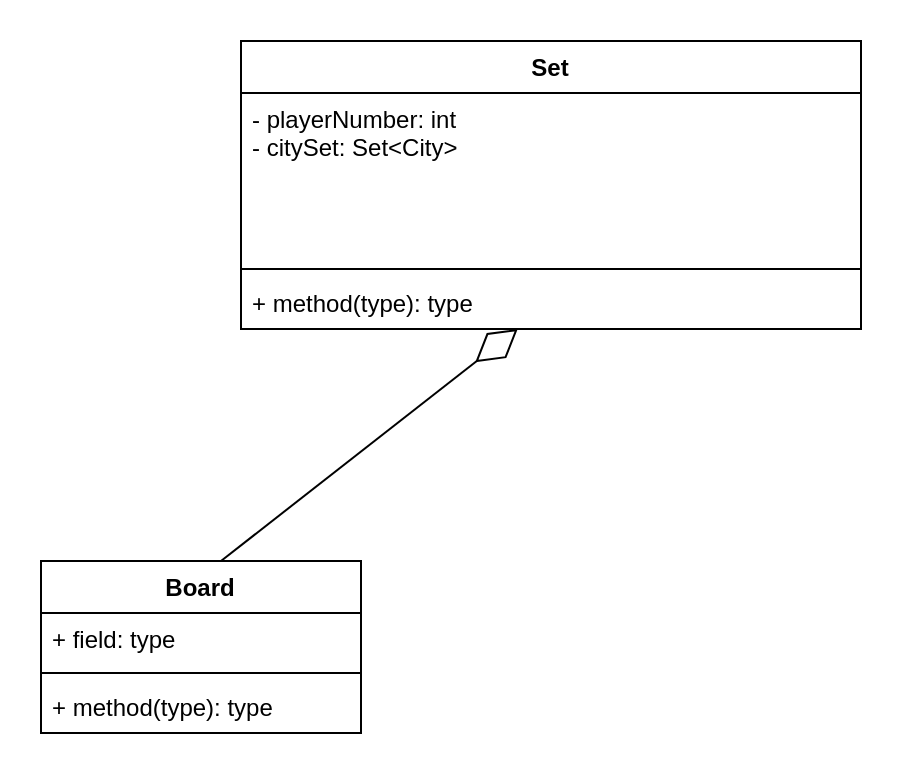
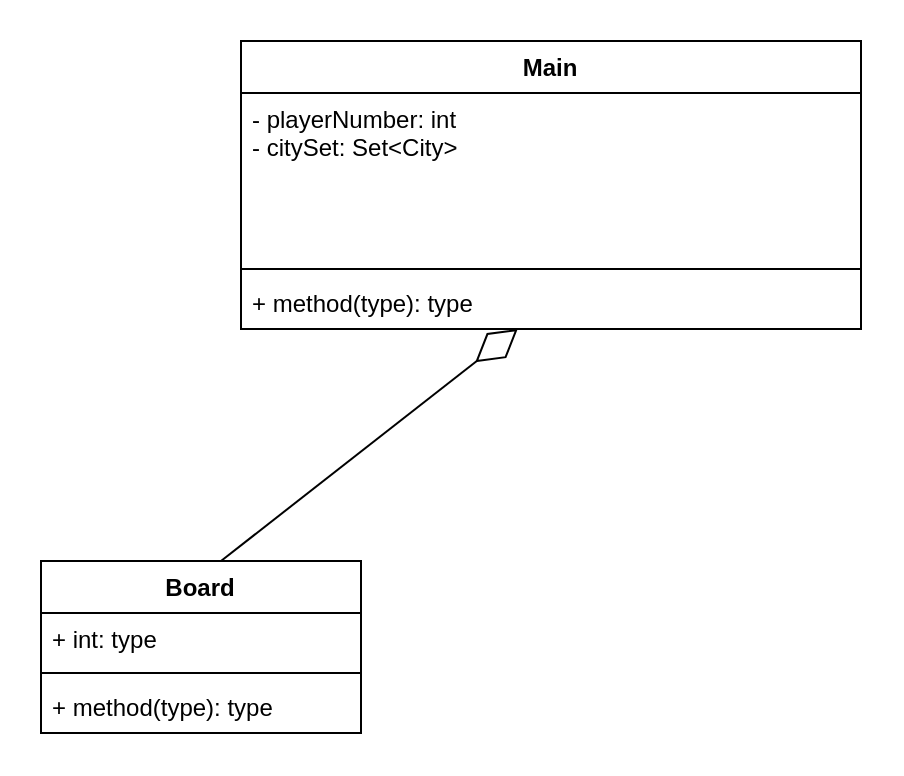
- <mxCell id="2" value="Set" style="swimlane;fontStyle=1;align=center;verticalAlign=top;childLayout=stackLayout;horizontal=1;startSize=26;horizontalStack=0;resizeParent=1;resizeParentMax=0;resizeLast=0;collapsible=1;marginBottom=0;" parent="1" vertex="1"><mxGeometry x="120" y="20" width="310" height="144" as="geometry" /></mxCell>
+ <mxCell id="2" value="Main" style="swimlane;fontStyle=1;align=center;verticalAlign=top;childLayout=stackLayout;horizontal=1;startSize=26;horizontalStack=0;resizeParent=1;resizeParentMax=0;resizeLast=0;collapsible=1;marginBottom=0;" parent="1" vertex="1"><mxGeometry x="120" y="20" width="310" height="144" as="geometry" /></mxCell>
- <mxCell id="8" value="+ field: type" style="text;strokeColor=none;fillColor=none;align=left;verticalAlign=top;spacingLeft=4;spacingRight=4;overflow=hidden;rotatable=0;points=[[0,0.5],[1,0.5]];portConstraint=eastwest;" vertex="1" parent="7"><mxGeometry y="26" width="160" height="26" as="geometry" /></mxCell>
+ <mxCell id="8" value="+ int: type" style="text;strokeColor=none;fillColor=none;align=left;verticalAlign=top;spacingLeft=4;spacingRight=4;overflow=hidden;rotatable=0;points=[[0,0.5],[1,0.5]];portConstraint=eastwest;" vertex="1" parent="7"><mxGeometry y="26" width="160" height="26" as="geometry" /></mxCell>
